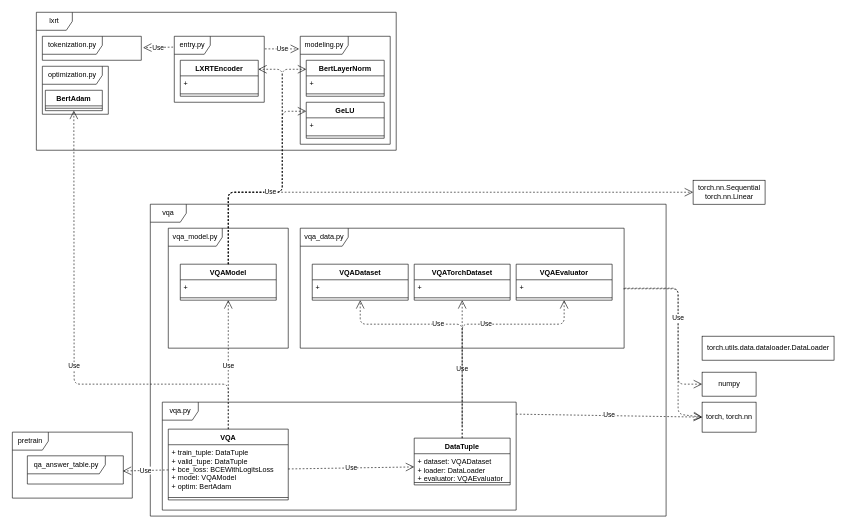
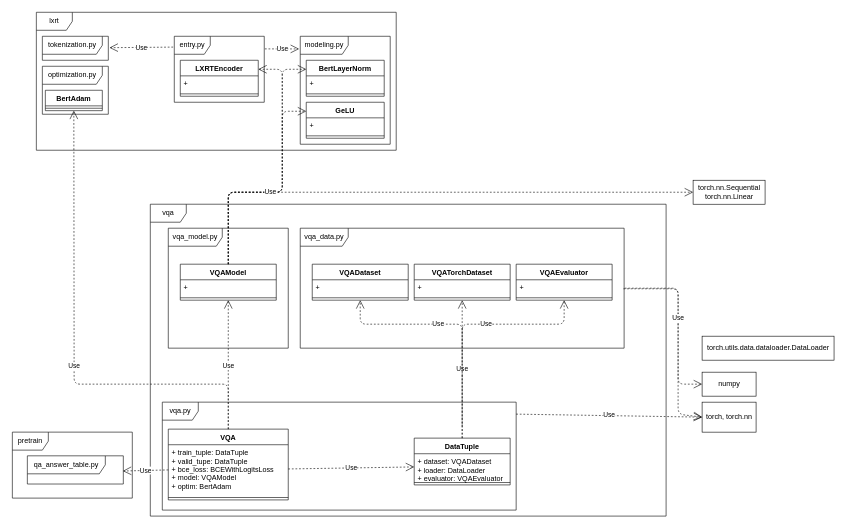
- <mxCell id="55" value="tokenization.py" style="shape=umlFrame;whiteSpace=wrap;html=1;width=100;height=30;" vertex="1" parent="1"><mxGeometry x="70" y="60" width="165" height="40" as="geometry" /></mxCell>
+ <mxCell id="55" value="tokenization.py" style="shape=umlFrame;whiteSpace=wrap;html=1;width=100;height=30;" vertex="1" parent="1"><mxGeometry x="70" y="60" width="110" height="40" as="geometry" /></mxCell>
